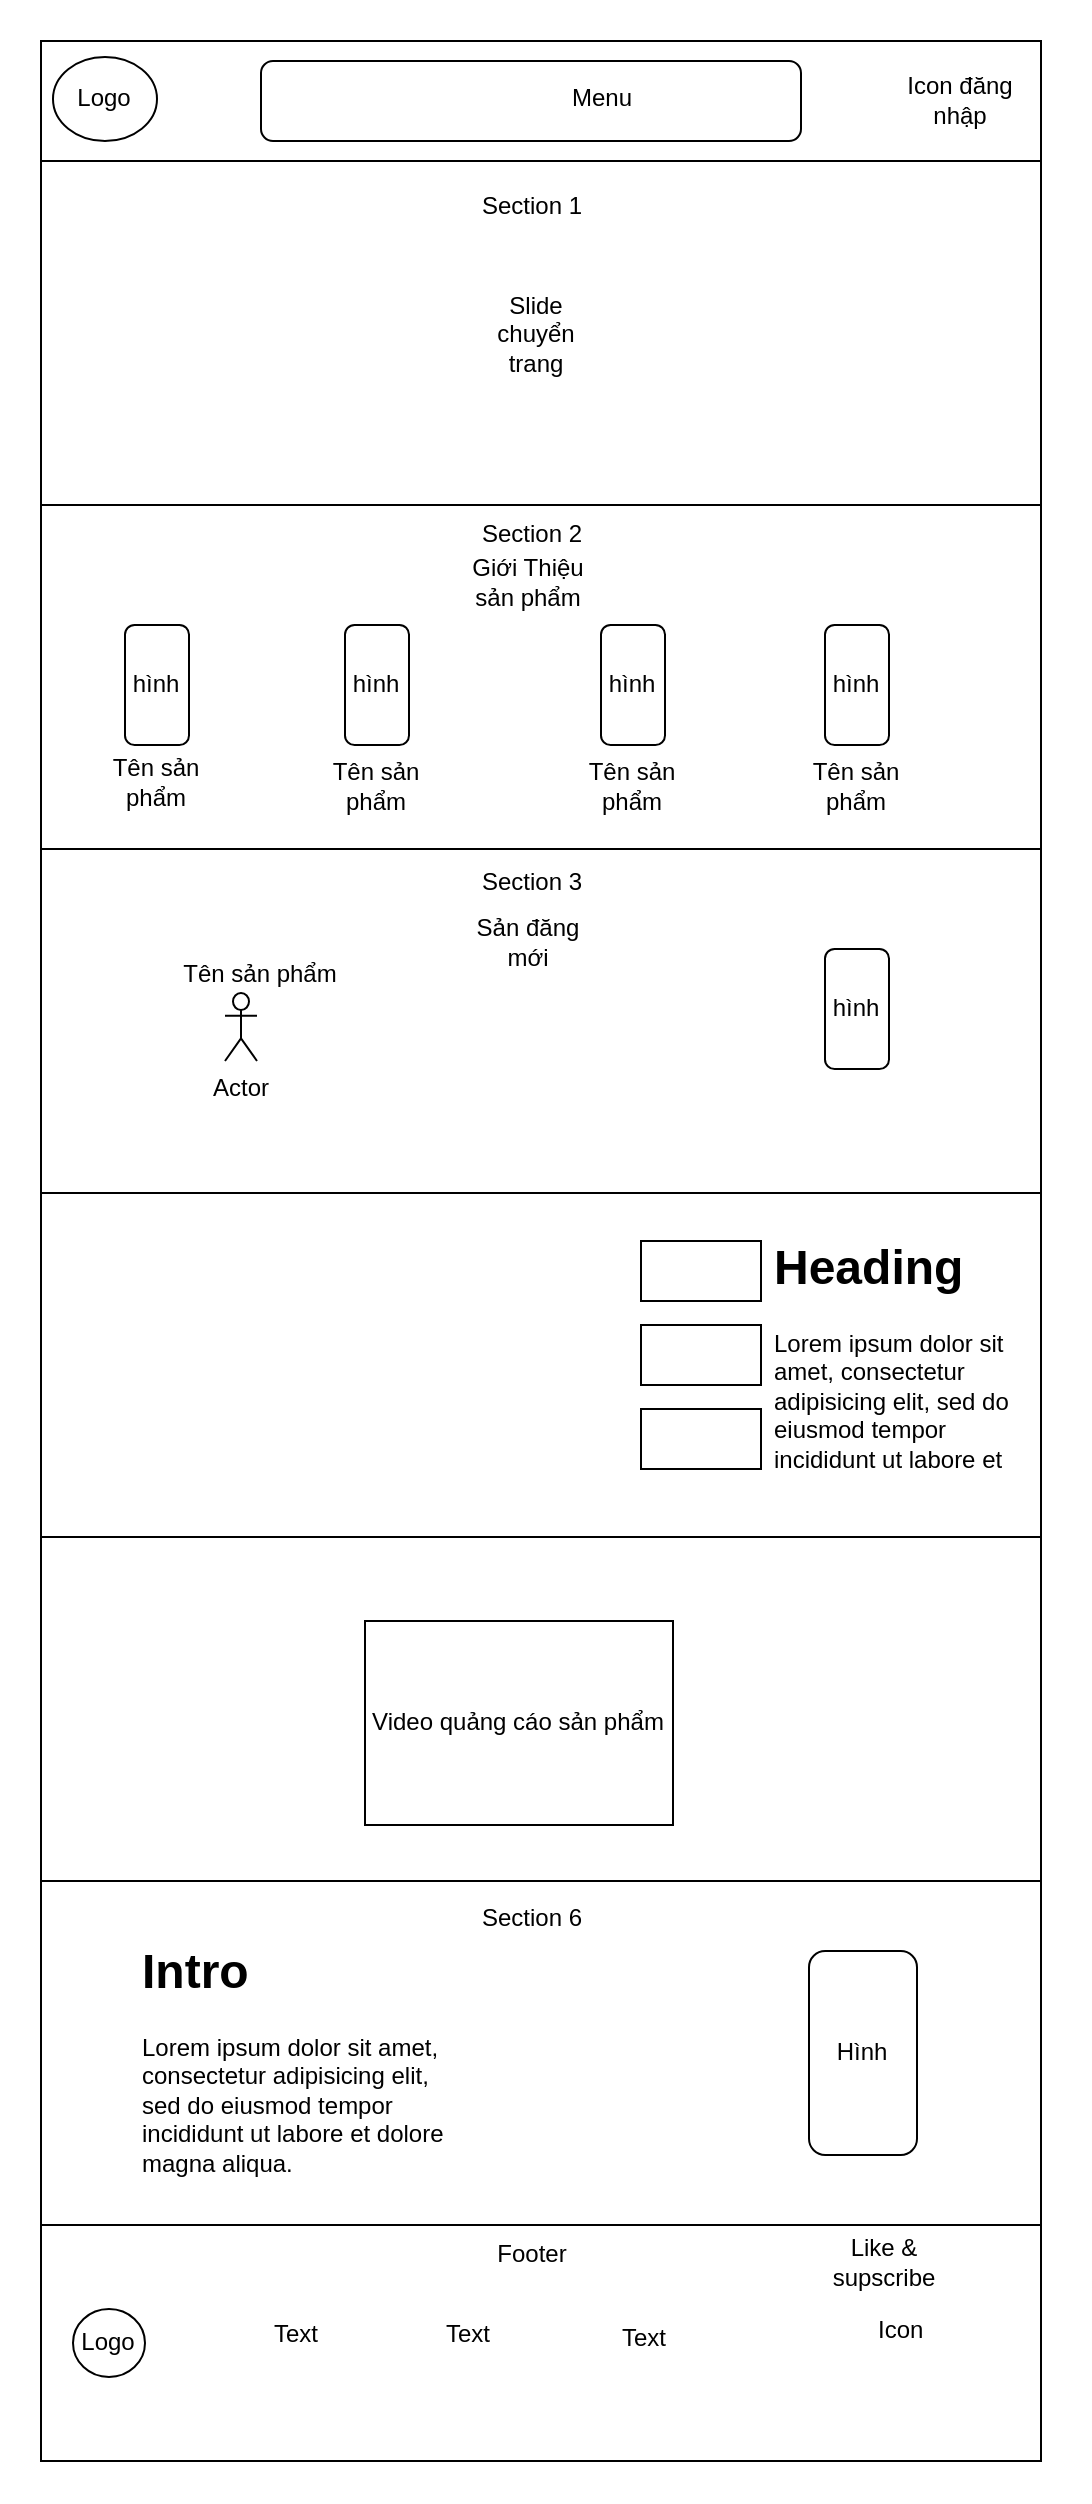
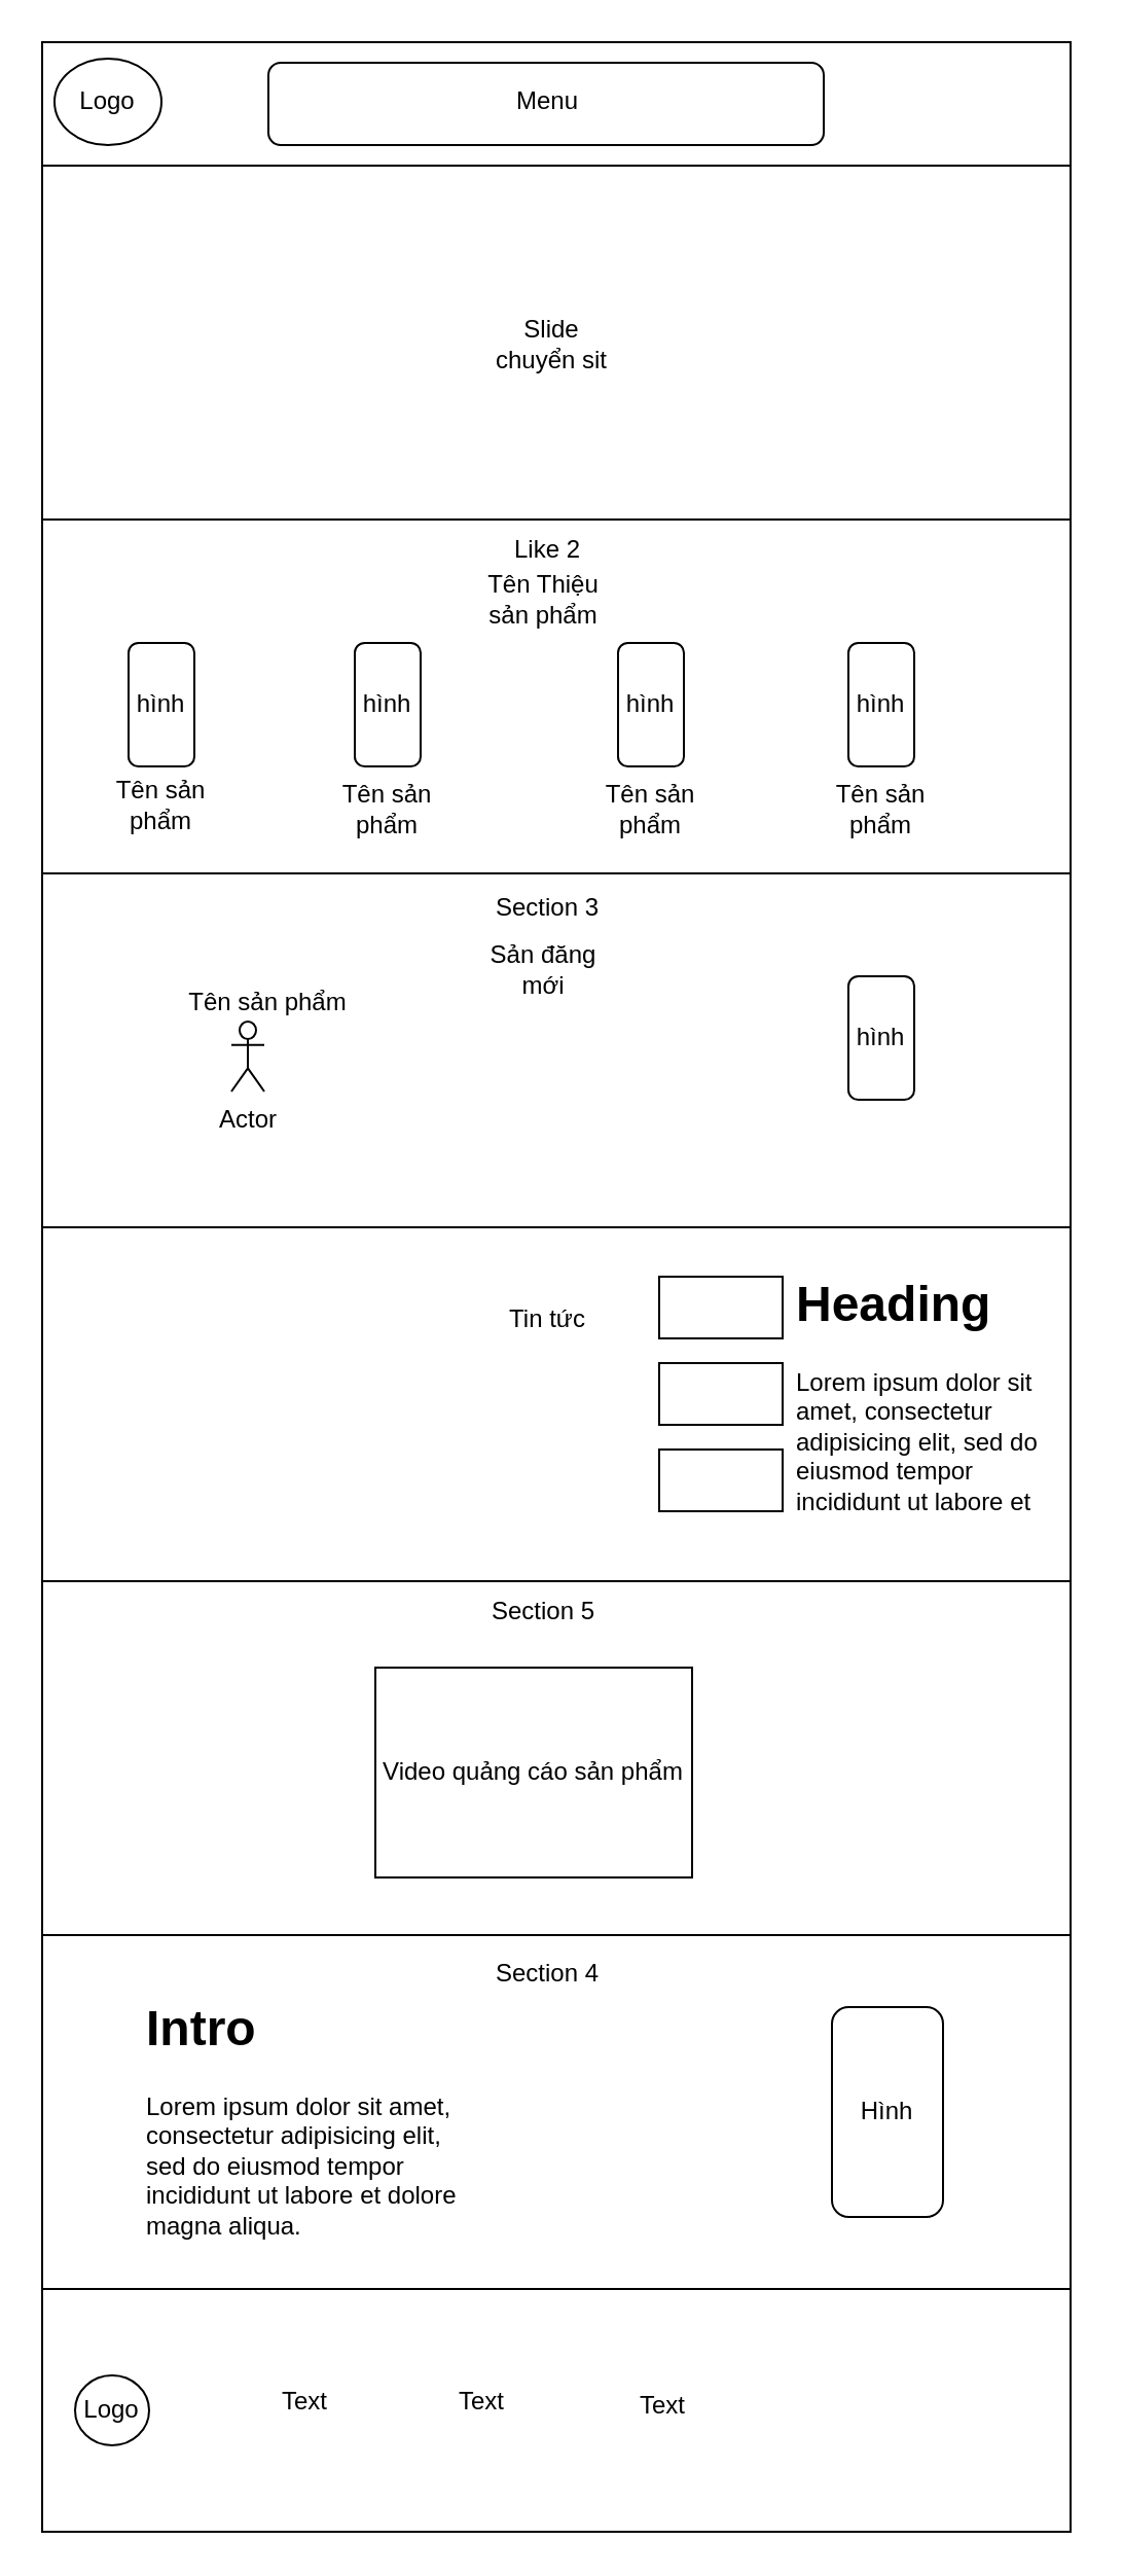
- <mxCell id="21" value="Menu" style="text;html=1;strokeColor=none;fillColor=none;align=center;verticalAlign=middle;whiteSpace=wrap;rounded=0;" vertex="1" parent="1"><mxGeometry x="271" y="34" width="60" height="30" as="geometry" /></mxCell>
+ <mxCell id="21" value="Menu" style="text;html=1;strokeColor=none;fillColor=none;align=center;verticalAlign=middle;whiteSpace=wrap;rounded=0;" vertex="1" parent="1"><mxGeometry x="236" y="34" width="60" height="30" as="geometry" /></mxCell>
- <mxCell id="4" value="Icon đăng nhập" style="text;html=1;strokeColor=none;fillColor=none;align=center;verticalAlign=middle;whiteSpace=wrap;rounded=0;" vertex="1" parent="1"><mxGeometry x="450" y="35" width="60" height="30" as="geometry" /></mxCell>
- <mxCell id="6" value="Section 1" style="text;html=1;strokeColor=none;fillColor=none;align=center;verticalAlign=middle;whiteSpace=wrap;rounded=0;" vertex="1" parent="1"><mxGeometry x="236" y="88" width="60" height="30" as="geometry" /></mxCell>
- <mxCell id="7" value="Slide chuyển trang" style="text;html=1;strokeColor=none;fillColor=none;align=center;verticalAlign=middle;whiteSpace=wrap;rounded=0;" vertex="1" parent="1"><mxGeometry x="238" y="152" width="60" height="30" as="geometry" /></mxCell>
+ <mxCell id="7" value="Slide chuyển sit" style="text;html=1;strokeColor=none;fillColor=none;align=center;verticalAlign=middle;whiteSpace=wrap;rounded=0;" vertex="1" parent="1"><mxGeometry x="238" y="152" width="60" height="30" as="geometry" /></mxCell>
- <mxCell id="9" value="Section 2" style="text;html=1;strokeColor=none;fillColor=none;align=center;verticalAlign=middle;whiteSpace=wrap;rounded=0;" vertex="1" parent="1"><mxGeometry x="236" y="252" width="60" height="30" as="geometry" /></mxCell>
+ <mxCell id="9" value="Like 2" style="text;html=1;strokeColor=none;fillColor=none;align=center;verticalAlign=middle;whiteSpace=wrap;rounded=0;" vertex="1" parent="1"><mxGeometry x="236" y="252" width="60" height="30" as="geometry" /></mxCell>
- <mxCell id="10" value="Giới Thiệu sản phẩm" style="text;html=1;strokeColor=none;fillColor=none;align=center;verticalAlign=middle;whiteSpace=wrap;rounded=0;" vertex="1" parent="1"><mxGeometry x="234" y="276" width="60" height="30" as="geometry" /></mxCell>
+ <mxCell id="10" value="Tên Thiệu sản phẩm" style="text;html=1;strokeColor=none;fillColor=none;align=center;verticalAlign=middle;whiteSpace=wrap;rounded=0;" vertex="1" parent="1"><mxGeometry x="234" y="276" width="60" height="30" as="geometry" /></mxCell>
+ <mxCell id="15" value="Tin tức" style="text;html=1;strokeColor=none;fillColor=none;align=center;verticalAlign=middle;whiteSpace=wrap;rounded=0;" vertex="1" parent="1"><mxGeometry x="236" y="626" width="60" height="30" as="geometry" /></mxCell>
+ <mxCell id="17" value="Section 5" style="text;html=1;strokeColor=none;fillColor=none;align=center;verticalAlign=middle;whiteSpace=wrap;rounded=0;" vertex="1" parent="1"><mxGeometry x="234" y="768" width="60" height="30" as="geometry" /></mxCell>
- <mxCell id="19" value="Section 6" style="text;html=1;strokeColor=none;fillColor=none;align=center;verticalAlign=middle;whiteSpace=wrap;rounded=0;" vertex="1" parent="1"><mxGeometry x="236" y="944" width="60" height="30" as="geometry" /></mxCell>
+ <mxCell id="19" value="Section 4" style="text;html=1;strokeColor=none;fillColor=none;align=center;verticalAlign=middle;whiteSpace=wrap;rounded=0;" vertex="1" parent="1"><mxGeometry x="236" y="944" width="60" height="30" as="geometry" /></mxCell>
- <mxCell id="40" value="Footer" style="text;html=1;strokeColor=none;fillColor=none;align=center;verticalAlign=middle;whiteSpace=wrap;rounded=0;" vertex="1" parent="1"><mxGeometry x="236" y="1112" width="60" height="30" as="geometry" /></mxCell>
- <mxCell id="45" value="Like &amp;amp; supscribe" style="text;html=1;strokeColor=none;fillColor=none;align=center;verticalAlign=middle;whiteSpace=wrap;rounded=0;" vertex="1" parent="1"><mxGeometry x="412" y="1116" width="60" height="30" as="geometry" /></mxCell>
- <mxCell id="46" value="Icon&amp;nbsp;" style="text;html=1;strokeColor=none;fillColor=none;align=center;verticalAlign=middle;whiteSpace=wrap;rounded=0;" vertex="1" parent="1"><mxGeometry x="422" y="1150" width="60" height="30" as="geometry" /></mxCell>
